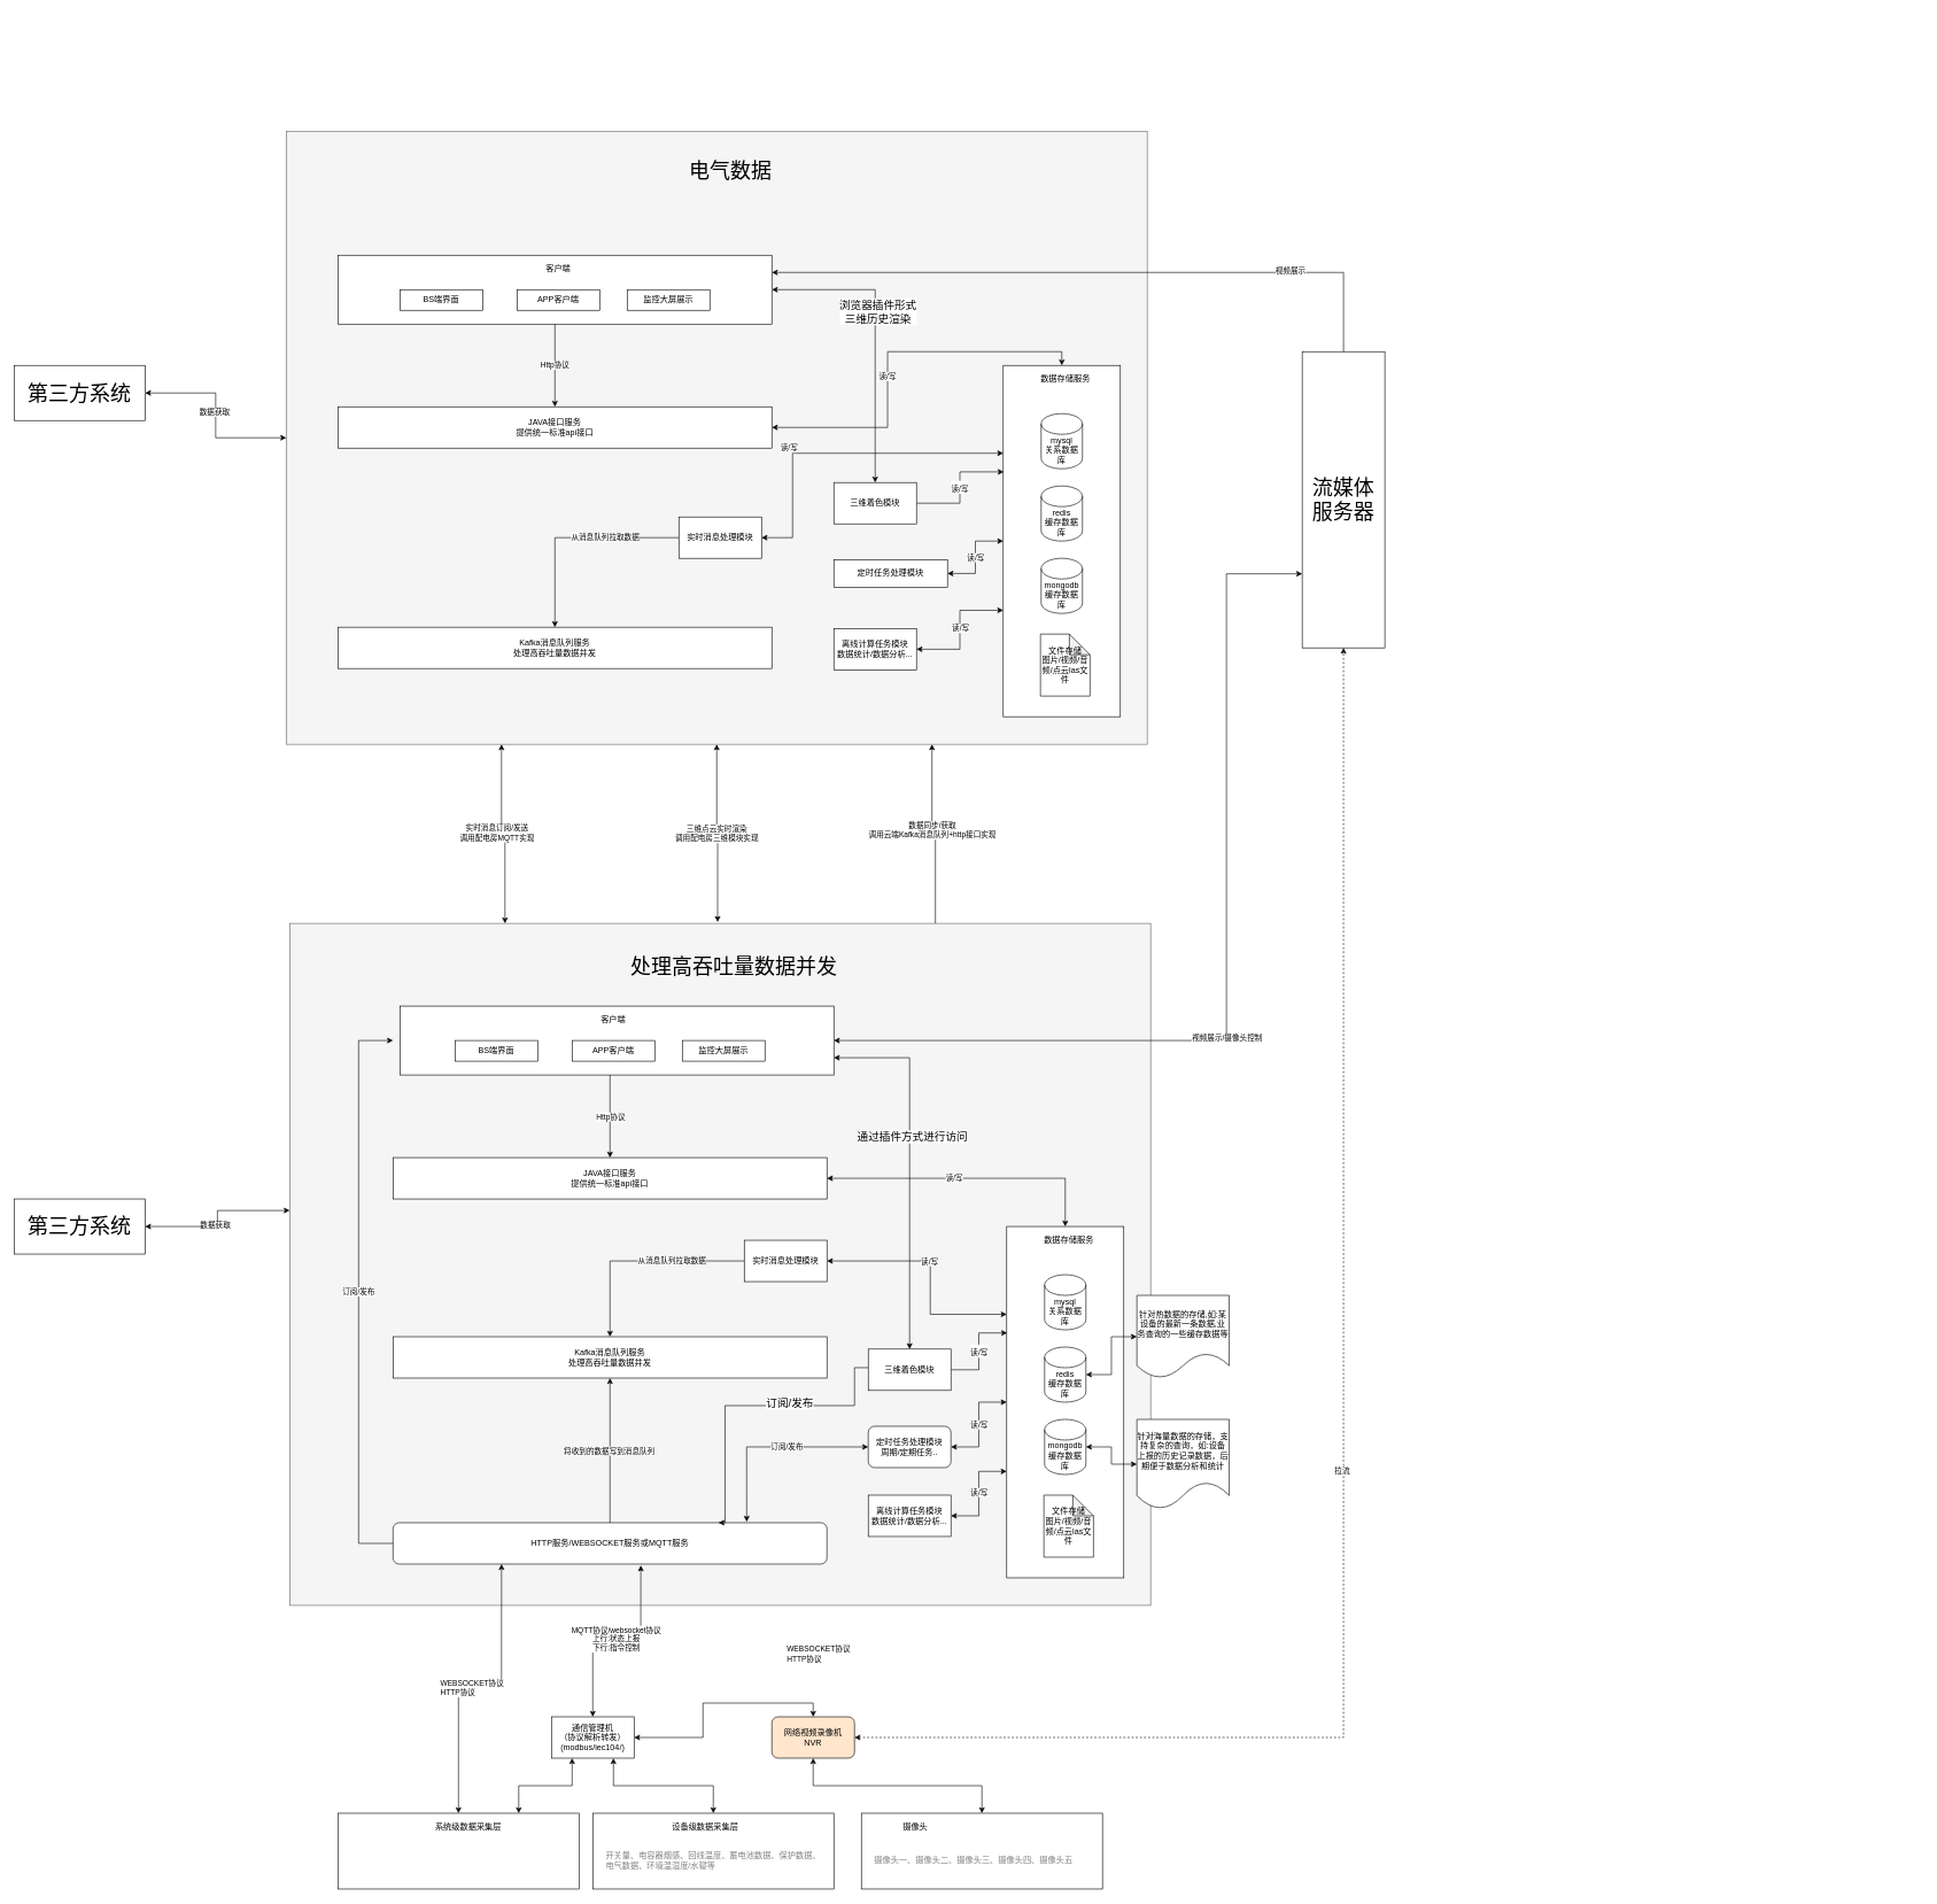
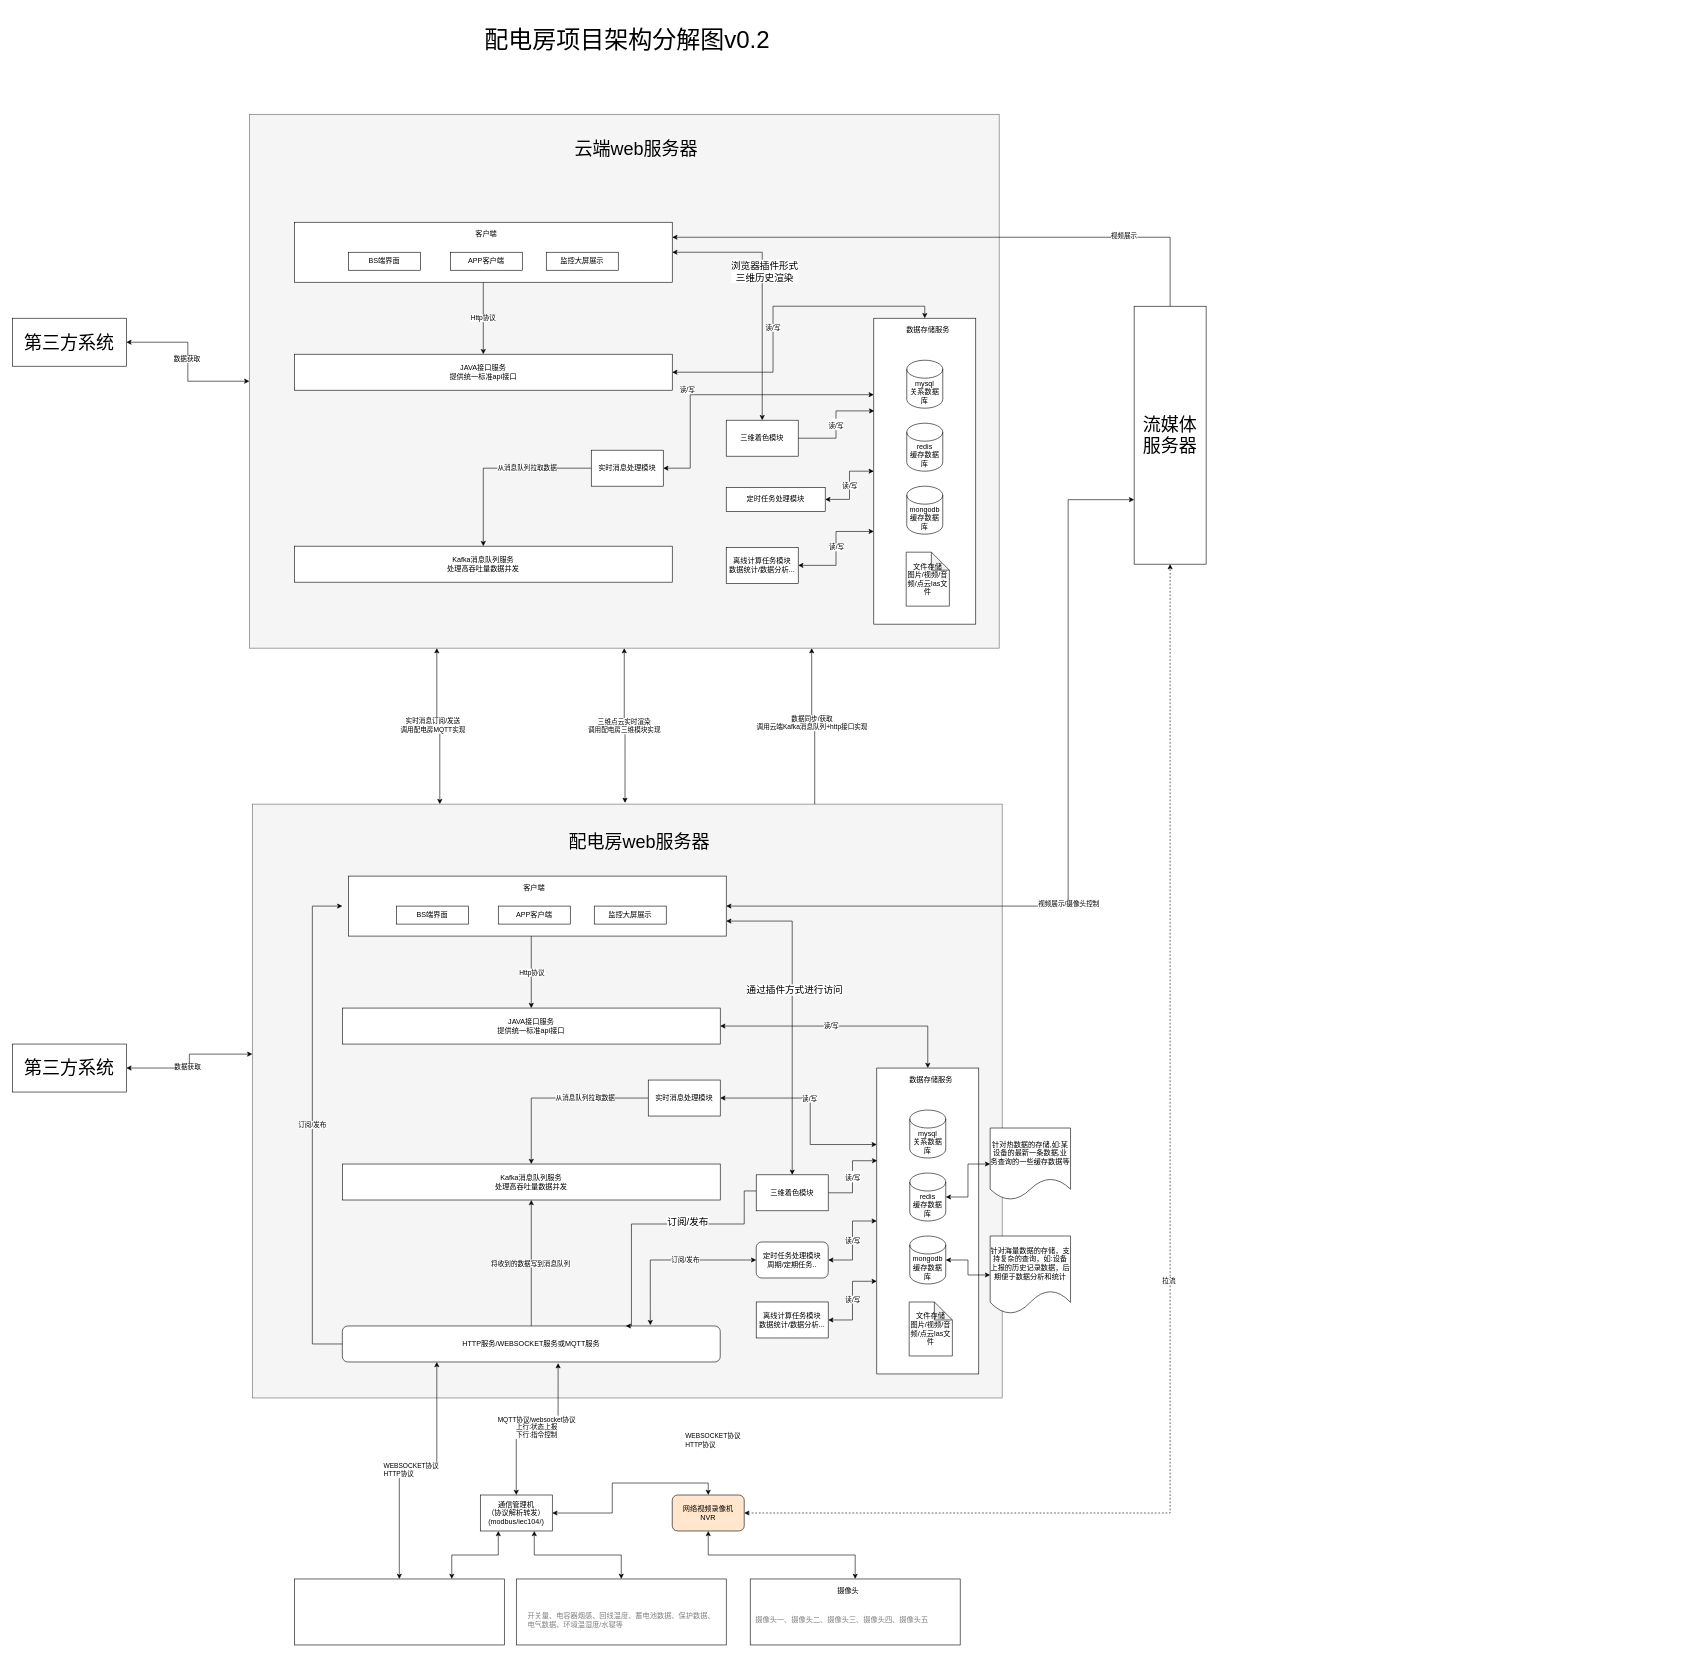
+ <mxCell id="73" value="&lt;font style=&quot;font-size: 40px&quot;&gt;配电房项目架构分解图v0.2&lt;/font&gt;" style="text;html=1;strokeColor=none;fillColor=none;align=center;verticalAlign=middle;whiteSpace=wrap;rounded=0;fontSize=30;" parent="1" vertex="1"><mxGeometry x="720" y="20" width="650" height="90" as="geometry" /></mxCell>
- <mxCell id="113" value="电气数据" style="text;html=1;strokeColor=none;fillColor=none;align=center;verticalAlign=middle;whiteSpace=wrap;rounded=0;fontSize=30;" vertex="1" parent="1"><mxGeometry x="875" y="238" width="370" height="20" as="geometry" /></mxCell>
+ <mxCell id="113" value="云端web服务器" style="text;html=1;strokeColor=none;fillColor=none;align=center;verticalAlign=middle;whiteSpace=wrap;rounded=0;fontSize=30;" vertex="1" parent="1"><mxGeometry x="875" y="238" width="370" height="20" as="geometry" /></mxCell>
- <mxCell id="69" value="处理高吞吐量数据并发" style="text;html=1;strokeColor=none;fillColor=none;align=center;verticalAlign=middle;whiteSpace=wrap;rounded=0;fontSize=30;" parent="1" vertex="1"><mxGeometry x="880" y="1392" width="370" height="20" as="geometry" /></mxCell>
+ <mxCell id="69" value="配电房web服务器" style="text;html=1;strokeColor=none;fillColor=none;align=center;verticalAlign=middle;whiteSpace=wrap;rounded=0;fontSize=30;" parent="1" vertex="1"><mxGeometry x="880" y="1392" width="370" height="20" as="geometry" /></mxCell>
- <mxCell id="36" value="系统级数据采集层" style="text;html=1;strokeColor=none;fillColor=none;align=center;verticalAlign=middle;whiteSpace=wrap;rounded=0;" parent="34" vertex="1"><mxGeometry x="139.03" y="11.79" width="100.97" height="15.71" as="geometry" /></mxCell>
- <mxCell id="7" value="设备级数据采集层" style="text;html=1;strokeColor=none;fillColor=none;align=center;verticalAlign=middle;whiteSpace=wrap;rounded=0;" parent="5" vertex="1"><mxGeometry x="110" y="11.79" width="106.61" height="15.71" as="geometry" /></mxCell>
- <mxCell id="44" value="摄像头" style="text;html=1;strokeColor=none;fillColor=none;align=center;verticalAlign=middle;whiteSpace=wrap;rounded=0;" parent="42" vertex="1"><mxGeometry x="25" y="11.79" width="106.61" height="15.71" as="geometry" /></mxCell>
+ <mxCell id="44" value="摄像头" style="text;html=1;strokeColor=none;fillColor=none;align=center;verticalAlign=middle;whiteSpace=wrap;rounded=0;" parent="42" vertex="1"><mxGeometry x="110" y="11.79" width="106.61" height="15.71" as="geometry" /></mxCell>
- <mxCell id="45" value="摄像头一、摄像头二、摄像头三、摄像头四、摄像头五" style="text;html=1;strokeColor=none;fillColor=none;align=left;verticalAlign=middle;whiteSpace=wrap;rounded=0;fontColor=#808080;" parent="42" vertex="1"><mxGeometry x="16.935" y="60" width="321.774" height="15.71" as="geometry" /></mxCell>
+ <mxCell id="45" value="摄像头一、摄像头二、摄像头三、摄像头四、摄像头五" style="text;html=1;strokeColor=none;fillColor=none;align=left;verticalAlign=middle;whiteSpace=wrap;rounded=0;fontColor=#808080;" parent="42" vertex="1"><mxGeometry x="6.935" y="60" width="321.774" height="15.71" as="geometry" /></mxCell>
